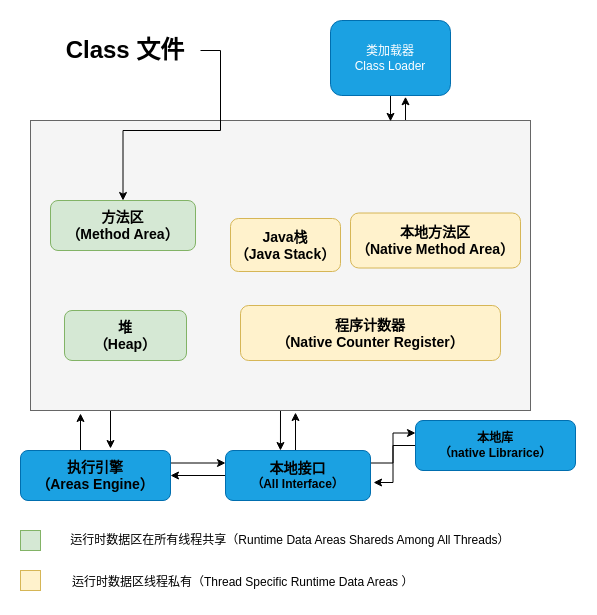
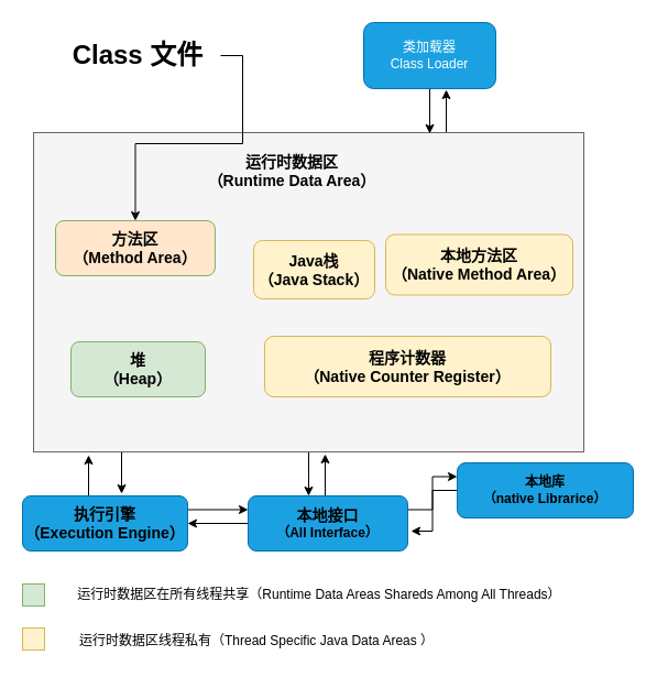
- <mxCell id="9" value="类加载器&lt;br&gt;Class Loader" style="rounded=1;whiteSpace=wrap;html=1;fillColor=#1ba1e2;strokeColor=#006EAF;fontColor=#ffffff;" vertex="1" parent="1"><mxGeometry x="330" y="20" width="120" height="75" as="geometry" /></mxCell>
+ <mxCell id="9" value="类加载器&lt;br&gt;Class Loader" style="rounded=1;whiteSpace=wrap;html=1;fillColor=#1ba1e2;strokeColor=#006EAF;fontColor=#ffffff;" vertex="1" parent="1"><mxGeometry x="330" y="20" width="120" height="60" as="geometry" /></mxCell>
+ <mxCell id="10" value="&lt;b&gt;&lt;font style=&quot;font-size: 14px&quot;&gt;运行时数据区&lt;br&gt;（Runtime Data Area）&lt;/font&gt;&lt;/b&gt;" style="text;html=1;strokeColor=none;fillColor=none;align=center;verticalAlign=middle;whiteSpace=wrap;rounded=0;" vertex="1" parent="1"><mxGeometry x="140" y="140" width="250" height="30" as="geometry" /></mxCell>
- <mxCell id="11" value="&lt;b&gt;&lt;font style=&quot;font-size: 14px&quot;&gt;方法区&lt;br&gt;（Method Area）&lt;/font&gt;&lt;/b&gt;" style="rounded=1;whiteSpace=wrap;html=1;fillColor=#d5e8d4;strokeColor=#82b366;" vertex="1" parent="1"><mxGeometry x="50" y="200" width="145" height="50" as="geometry" /></mxCell>
+ <mxCell id="11" value="&lt;b&gt;&lt;font style=&quot;font-size: 14px&quot;&gt;方法区&lt;br&gt;（Method Area）&lt;/font&gt;&lt;/b&gt;" style="rounded=1;whiteSpace=wrap;html=1;fillColor=#ffe6cc;strokeColor=#82b366;" vertex="1" parent="1"><mxGeometry x="50" y="200" width="145" height="50" as="geometry" /></mxCell>
- <mxCell id="18" value="&lt;font color=&quot;#000000&quot;&gt;&lt;span style=&quot;font-size: 14px&quot;&gt;&lt;b&gt;执行引擎&lt;br&gt;（Areas Engine）&lt;br&gt;&lt;/b&gt;&lt;/span&gt;&lt;/font&gt;" style="rounded=1;whiteSpace=wrap;html=1;fillColor=#1ba1e2;strokeColor=#006EAF;fontColor=#ffffff;" vertex="1" parent="1"><mxGeometry x="20" y="450" width="150" height="50" as="geometry" /></mxCell>
+ <mxCell id="18" value="&lt;font color=&quot;#000000&quot;&gt;&lt;span style=&quot;font-size: 14px&quot;&gt;&lt;b&gt;执行引擎&lt;br&gt;（Execution Engine）&lt;br&gt;&lt;/b&gt;&lt;/span&gt;&lt;/font&gt;" style="rounded=1;whiteSpace=wrap;html=1;fillColor=#1ba1e2;strokeColor=#006EAF;fontColor=#ffffff;" vertex="1" parent="1"><mxGeometry x="20" y="450" width="150" height="50" as="geometry" /></mxCell>
- <mxCell id="28" value="运行时数据区线程私有（Thread Specific Runtime Data Areas ）" style="text;html=1;" vertex="1" parent="1"><mxGeometry x="70" y="567.5" width="320" height="25" as="geometry" /></mxCell>
+ <mxCell id="28" value="运行时数据区线程私有（Thread Specific Java Data Areas ）" style="text;html=1;" vertex="1" parent="1"><mxGeometry x="70" y="567.5" width="320" height="25" as="geometry" /></mxCell>
